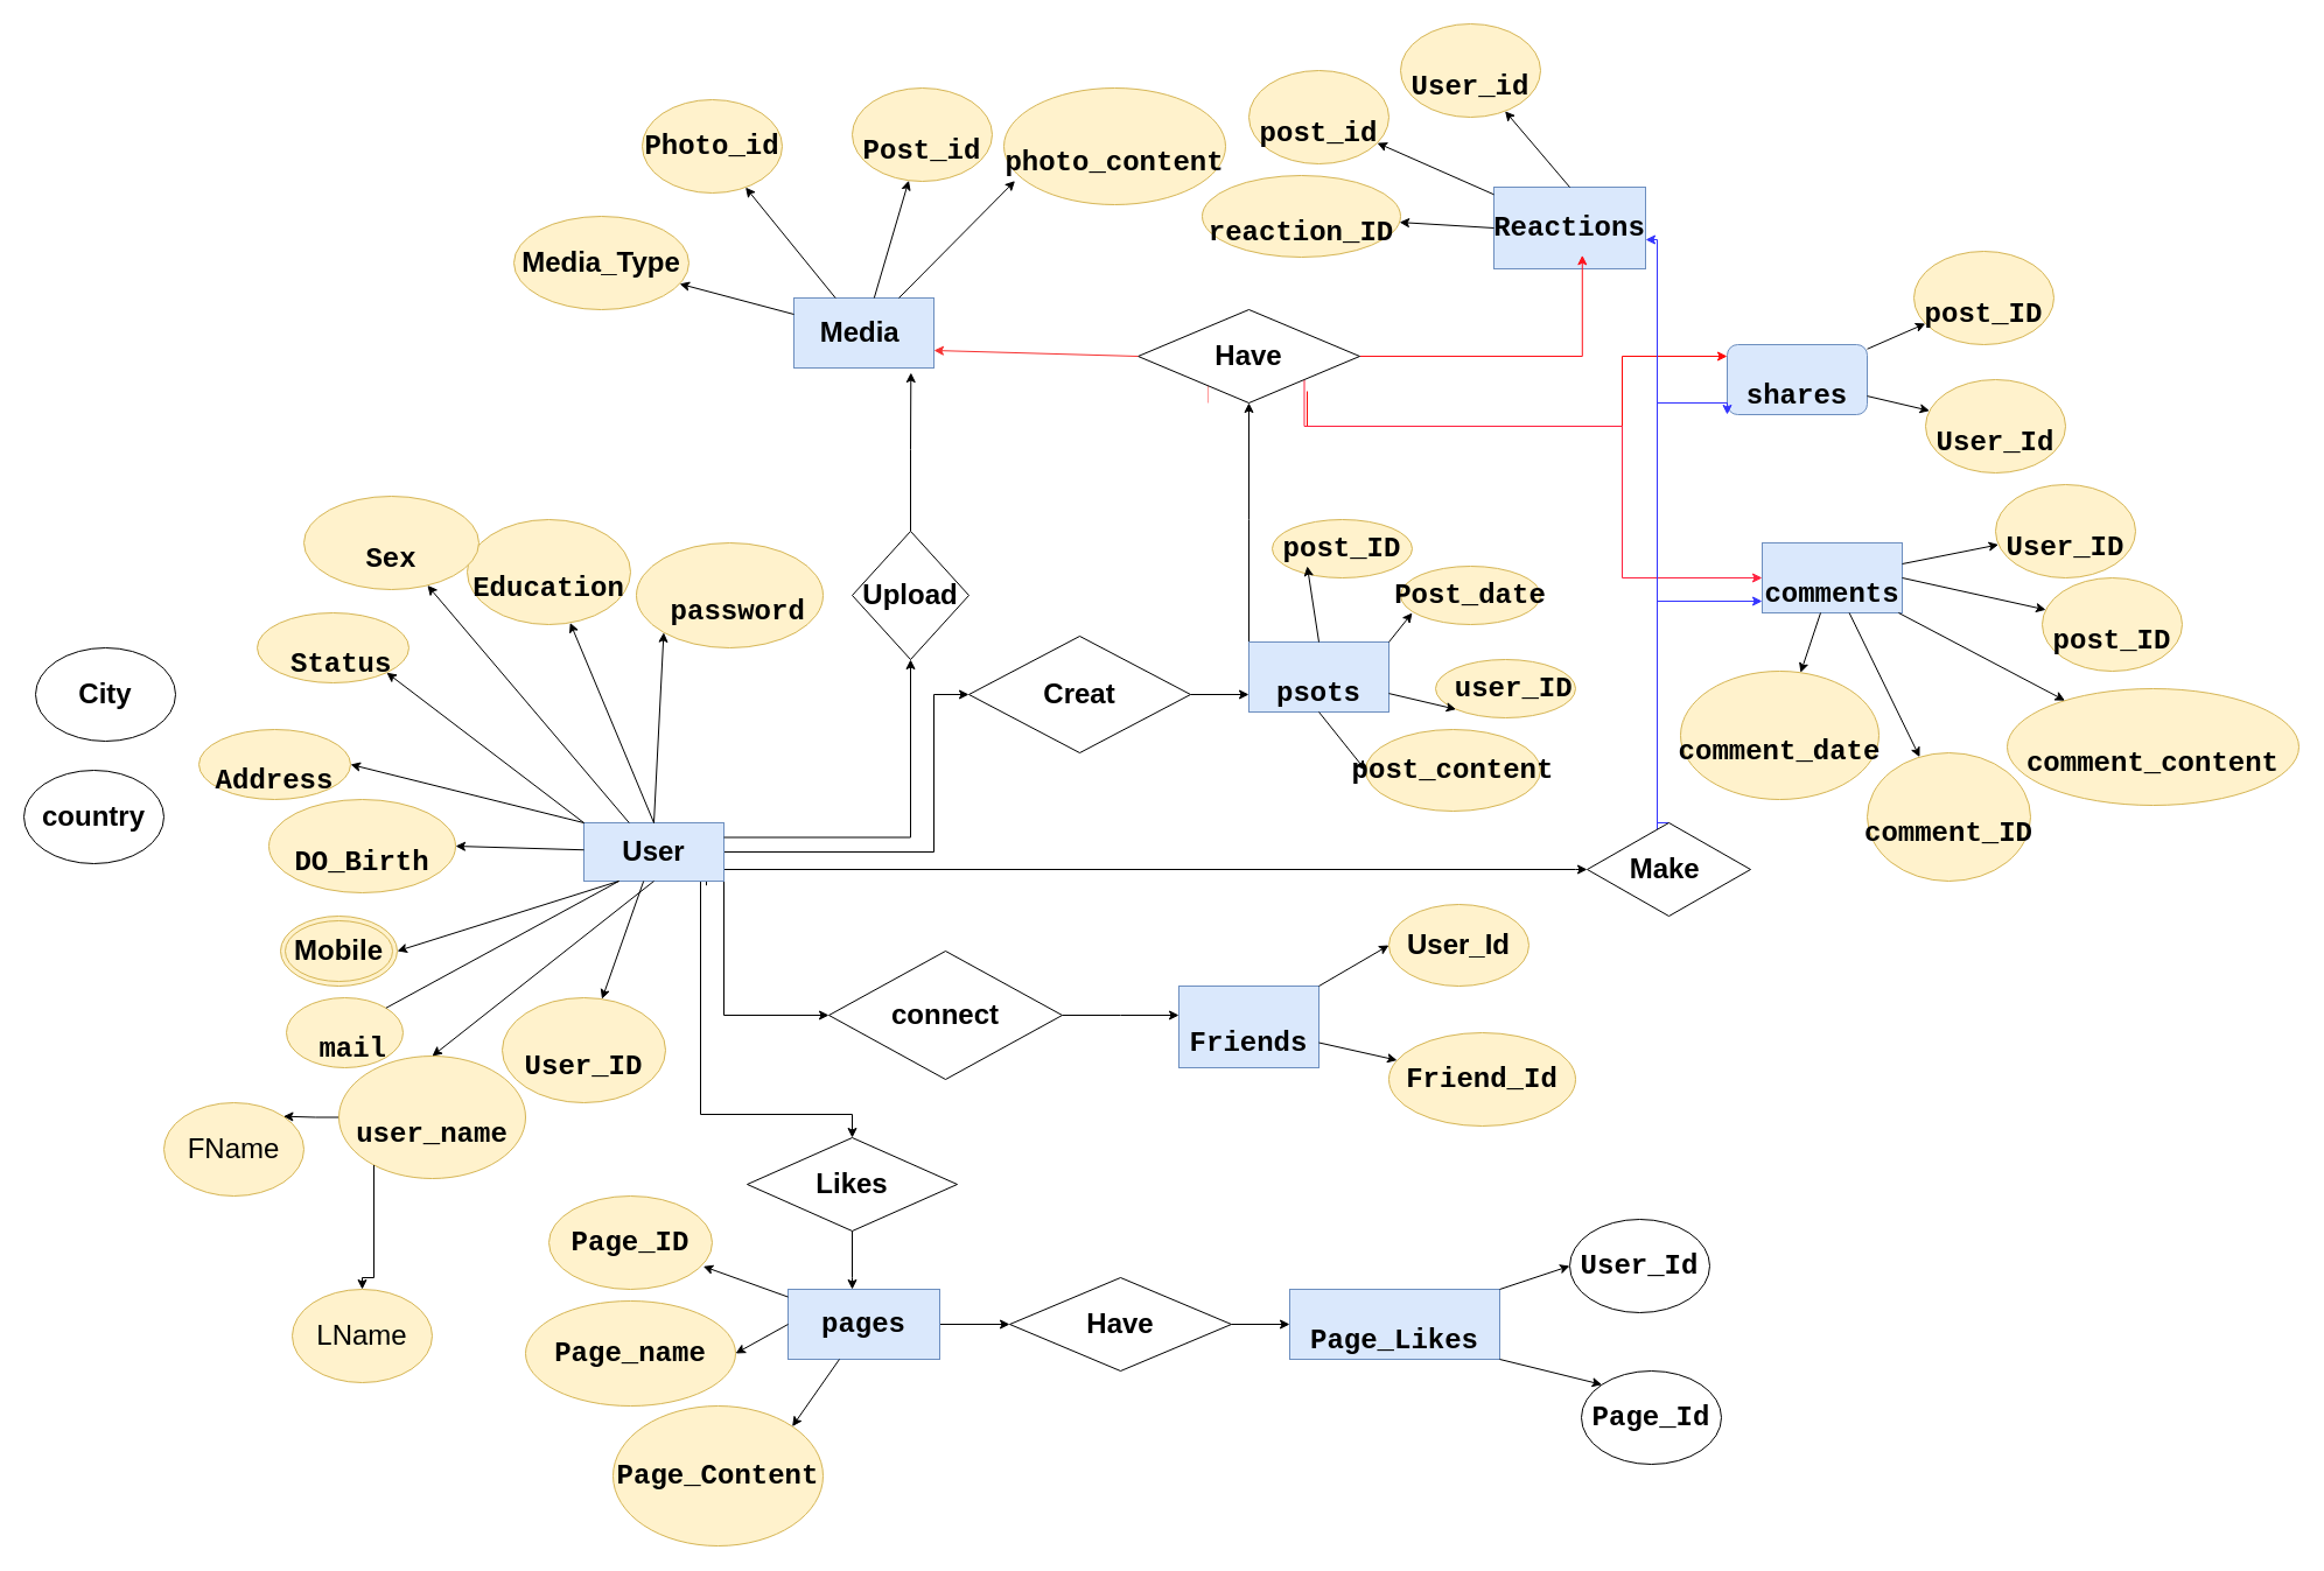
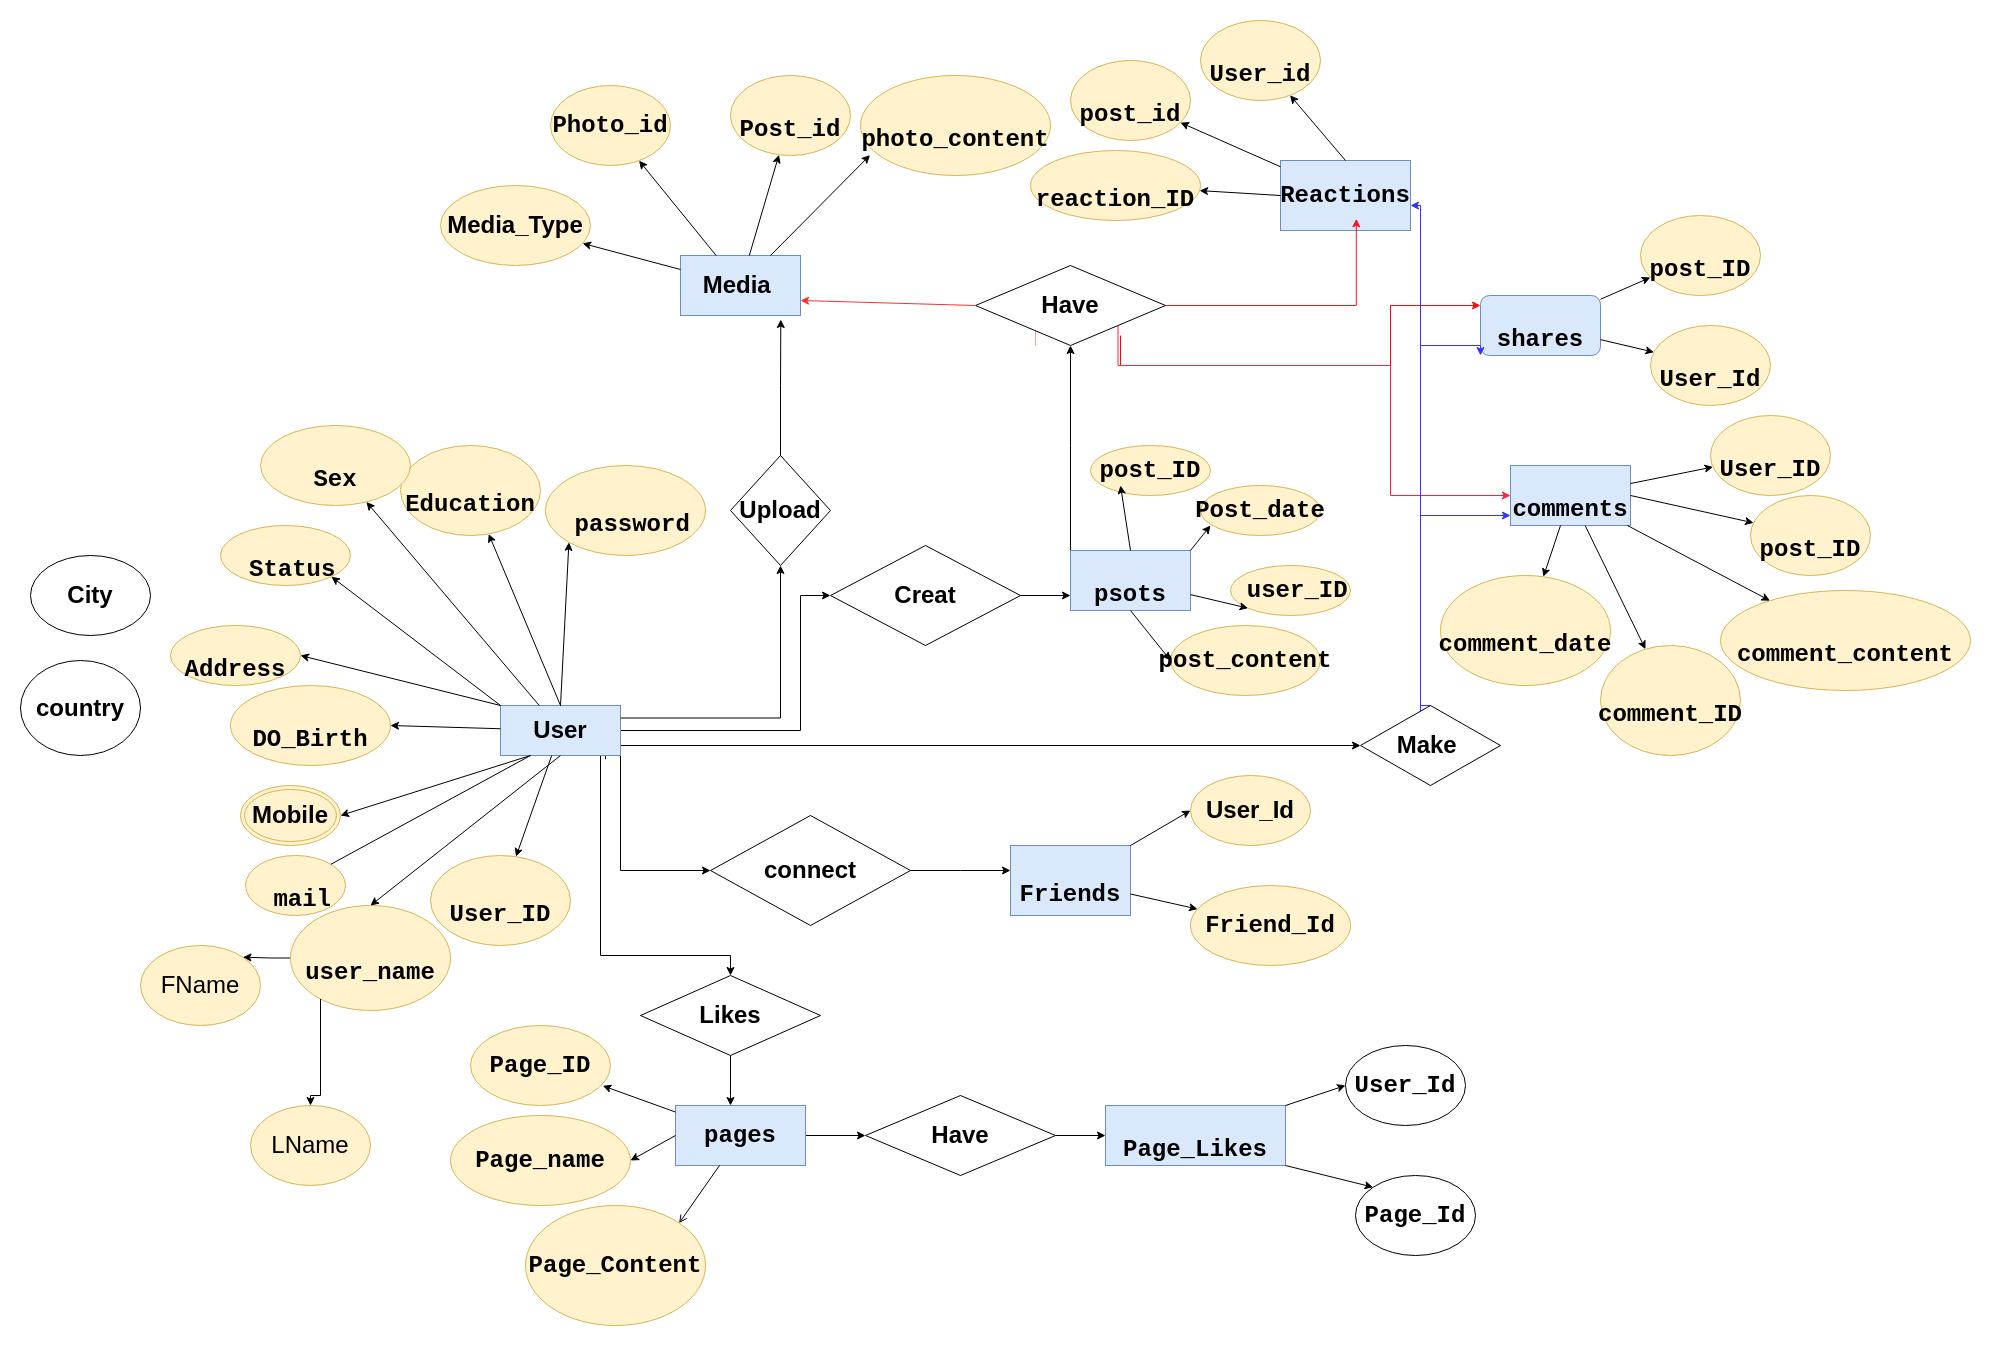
- <mxCell id="114" value="&lt;b&gt;country&lt;/b&gt;" style="ellipse;whiteSpace=wrap;html=1;labelBackgroundColor=none;fontSize=24;fontColor=#000000;" vertex="1" parent="1"><mxGeometry x="20" y="660" width="120" height="80" as="geometry" /></mxCell>
+ <mxCell id="114" value="&lt;b&gt;country&lt;/b&gt;" style="ellipse;whiteSpace=wrap;html=1;labelBackgroundColor=none;fontSize=24;fontColor=#000000;" vertex="1" parent="1"><mxGeometry x="20" y="660" width="120" height="95" as="geometry" /></mxCell>
- <mxCell id="80" value="" style="endArrow=classic;html=1;entryX=1;entryY=0;entryDx=0;entryDy=0;labelBackgroundColor=none;fontSize=24;fontStyle=1" parent="1" source="7" target="37" edge="1"><mxGeometry width="50" height="50" relative="1" as="geometry"><mxPoint x="690" y="1155" as="sourcePoint" /><mxPoint x="765" y="1155" as="targetPoint" /></mxGeometry></mxCell>
+ <mxCell id="80" value="" style="endArrow=open;html=1;entryX=1;entryY=0;entryDx=0;entryDy=0;labelBackgroundColor=none;fontSize=24;fontStyle=1;" parent="1" source="7" target="37" edge="1"><mxGeometry width="50" height="50" relative="1" as="geometry"><mxPoint x="690" y="1155" as="sourcePoint" /><mxPoint x="765" y="1155" as="targetPoint" /></mxGeometry></mxCell>
